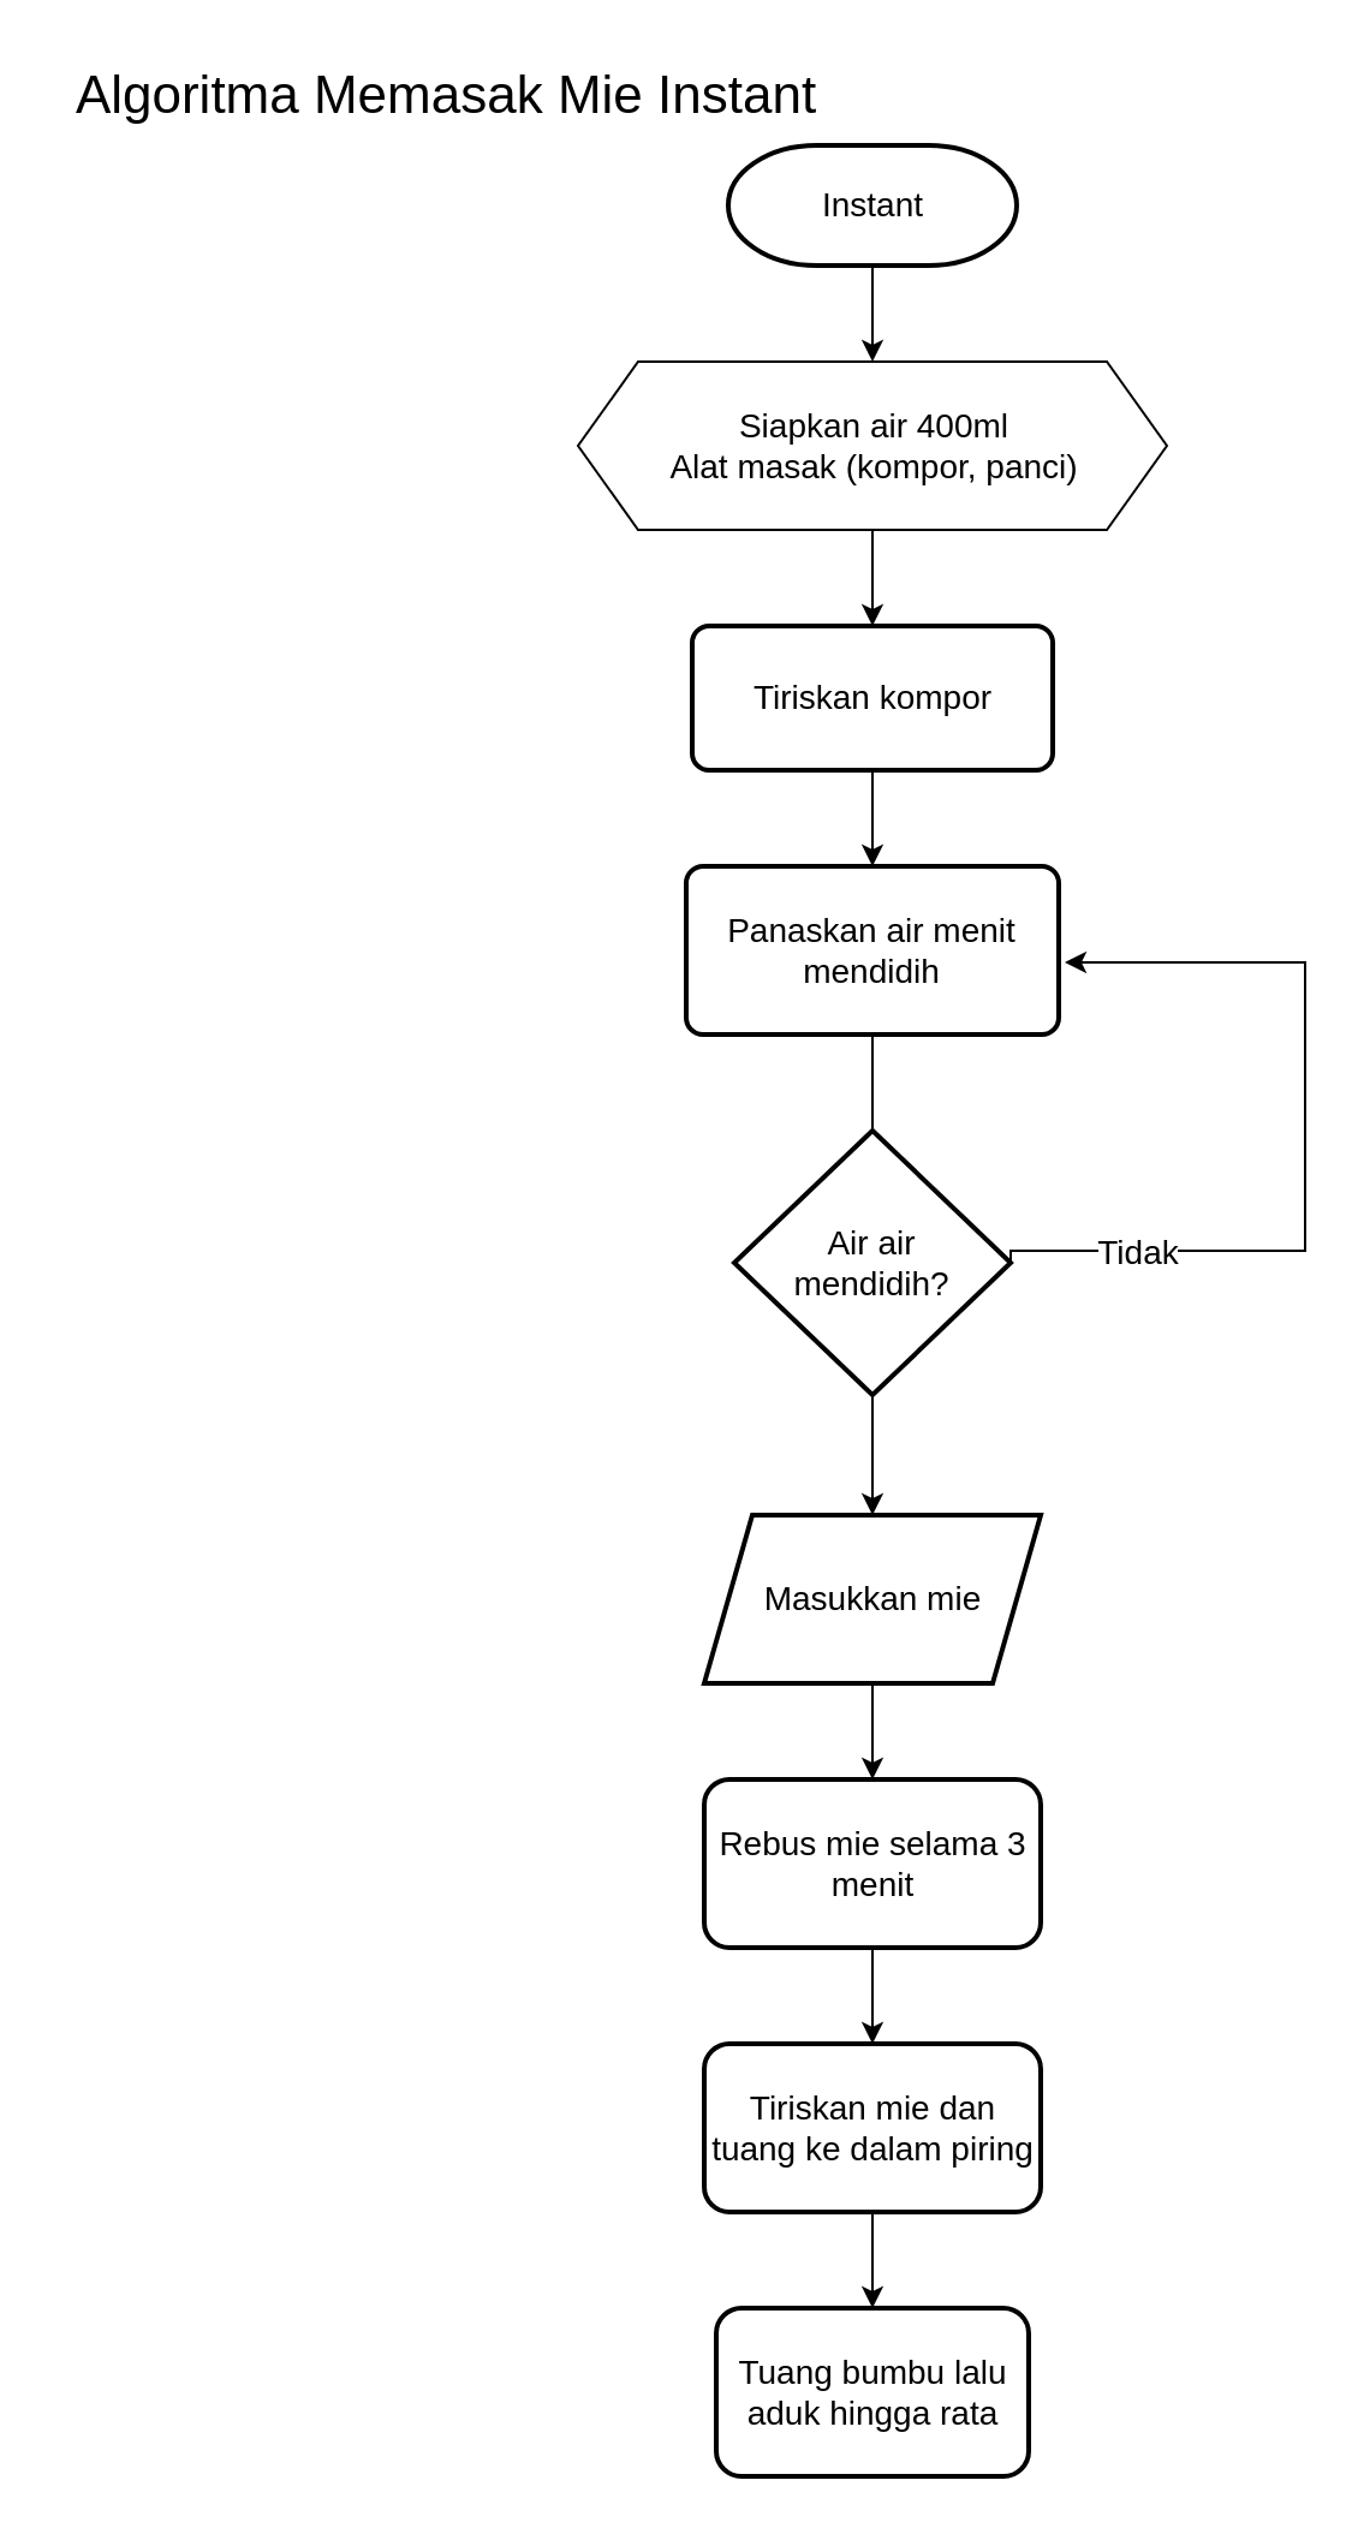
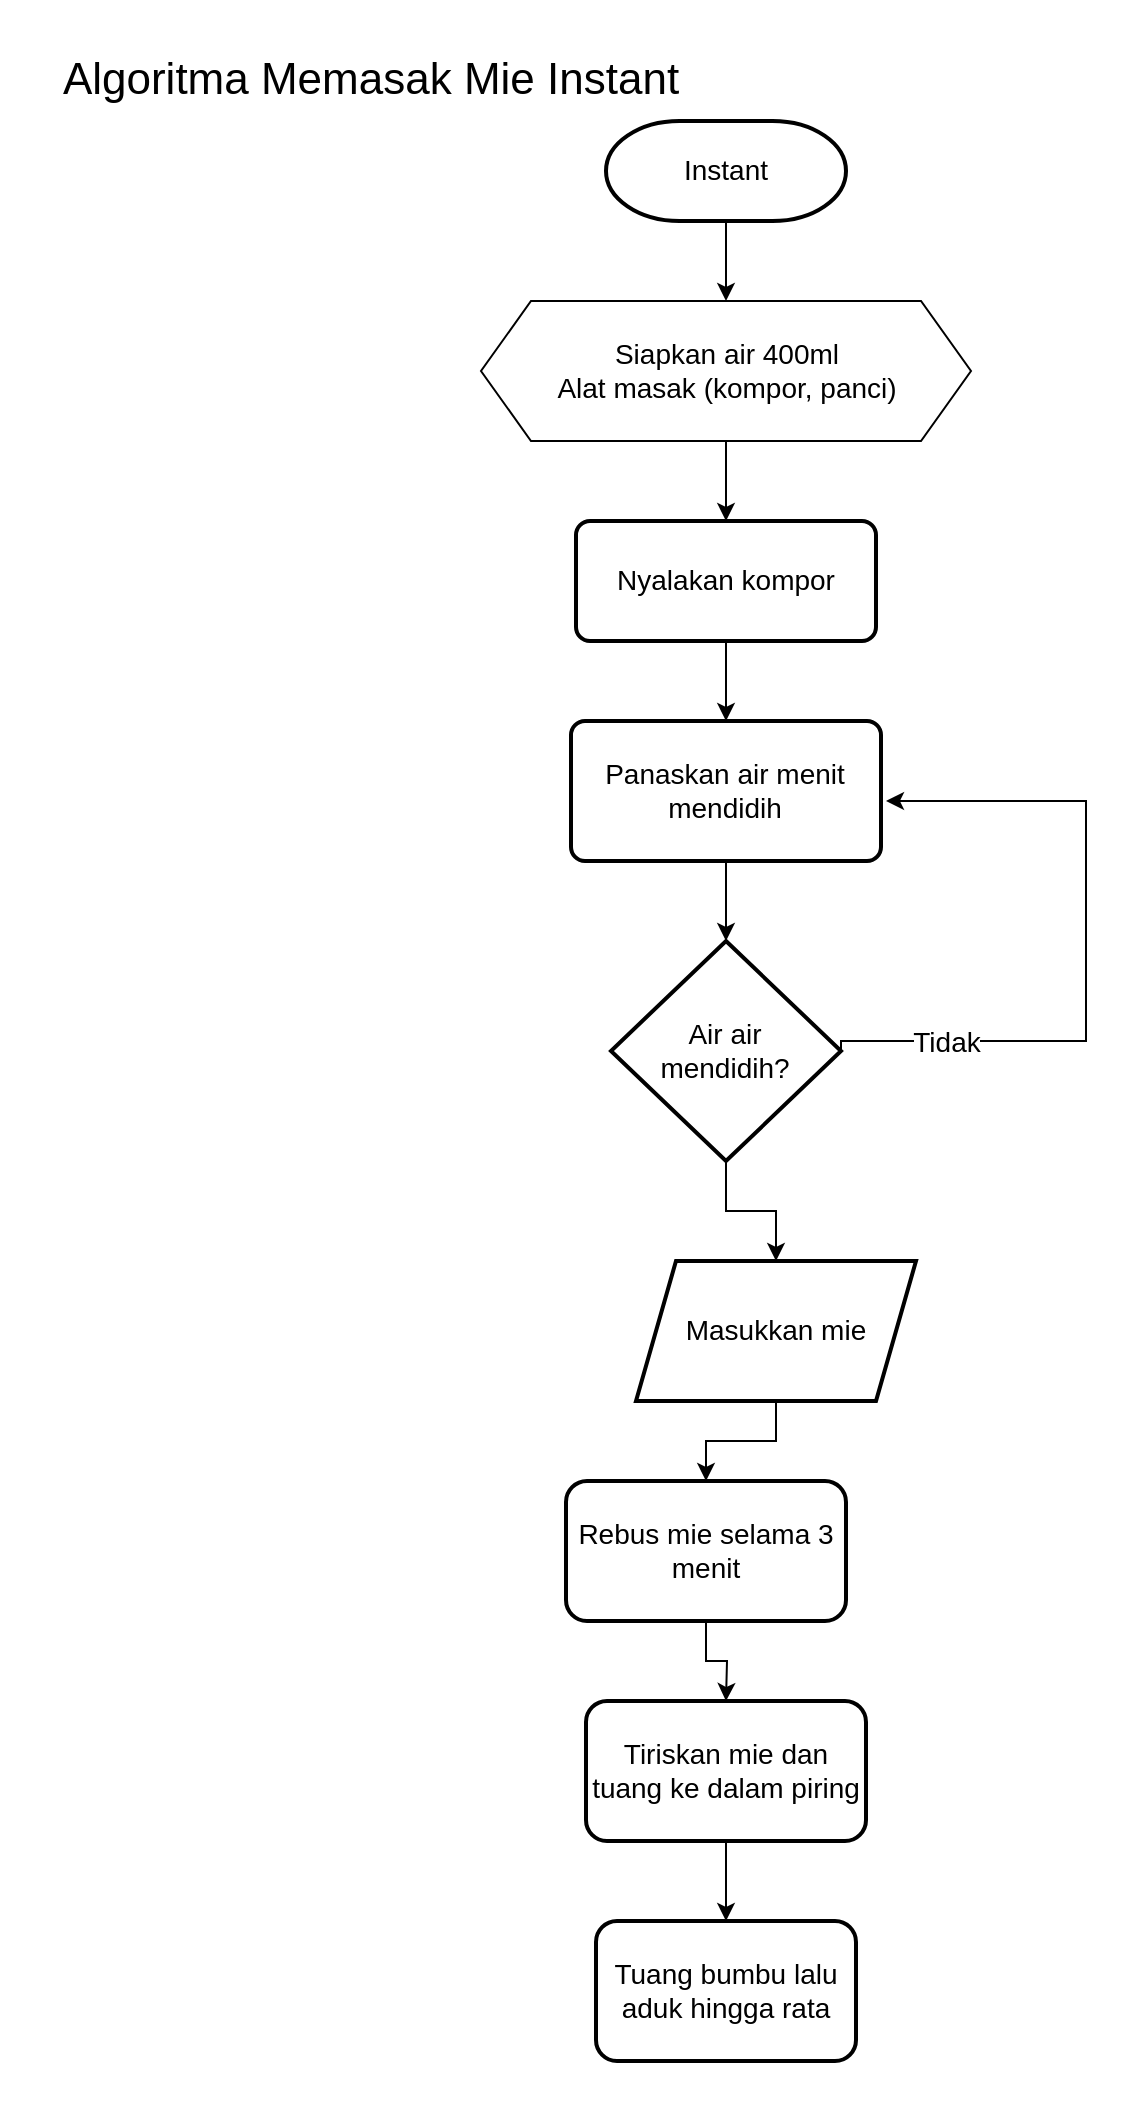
- <mxCell id="10" value="&lt;font style=&quot;font-size: 14px;&quot;&gt;Tiriskan kompor&lt;/font&gt;" style="rounded=1;whiteSpace=wrap;html=1;absoluteArcSize=1;arcSize=14;strokeWidth=2;" vertex="1" parent="1"><mxGeometry x="287.5" y="260" width="150" height="60" as="geometry" /></mxCell>
+ <mxCell id="10" value="&lt;font style=&quot;font-size: 14px;&quot;&gt;Nyalakan kompor&lt;/font&gt;" style="rounded=1;whiteSpace=wrap;html=1;absoluteArcSize=1;arcSize=14;strokeWidth=2;" vertex="1" parent="1"><mxGeometry x="287.5" y="260" width="150" height="60" as="geometry" /></mxCell>
- <mxCell id="11" value="" style="edgeStyle=orthogonalEdgeStyle;rounded=0;orthogonalLoop=1;jettySize=auto;html=1;endArrow=none;" edge="1" parent="1" source="12" target="14"><mxGeometry relative="1" as="geometry" /></mxCell>
+ <mxCell id="11" value="" style="edgeStyle=orthogonalEdgeStyle;rounded=0;orthogonalLoop=1;jettySize=auto;html=1;" edge="1" parent="1" source="12" target="14"><mxGeometry relative="1" as="geometry" /></mxCell>
- <mxCell id="16" value="&lt;font style=&quot;font-size: 14px;&quot;&gt;Masukkan mie&lt;/font&gt;" style="shape=parallelogram;perimeter=parallelogramPerimeter;whiteSpace=wrap;html=1;fixedSize=1;strokeWidth=2;" vertex="1" parent="1"><mxGeometry x="292.5" y="630" width="140" height="70" as="geometry" /></mxCell>
+ <mxCell id="16" value="&lt;font style=&quot;font-size: 14px;&quot;&gt;Masukkan mie&lt;/font&gt;" style="shape=parallelogram;perimeter=parallelogramPerimeter;whiteSpace=wrap;html=1;fixedSize=1;strokeWidth=2;" vertex="1" parent="1"><mxGeometry x="317.5" y="630" width="140" height="70" as="geometry" /></mxCell>
- <mxCell id="18" value="&lt;font style=&quot;font-size: 14px;&quot;&gt;Rebus mie selama 3 menit&lt;/font&gt;" style="rounded=1;whiteSpace=wrap;html=1;strokeWidth=2;" vertex="1" parent="1"><mxGeometry x="292.5" y="740" width="140" height="70" as="geometry" /></mxCell>
+ <mxCell id="18" value="&lt;font style=&quot;font-size: 14px;&quot;&gt;Rebus mie selama 3 menit&lt;/font&gt;" style="rounded=1;whiteSpace=wrap;html=1;strokeWidth=2;" vertex="1" parent="1"><mxGeometry x="282.5" y="740" width="140" height="70" as="geometry" /></mxCell>
